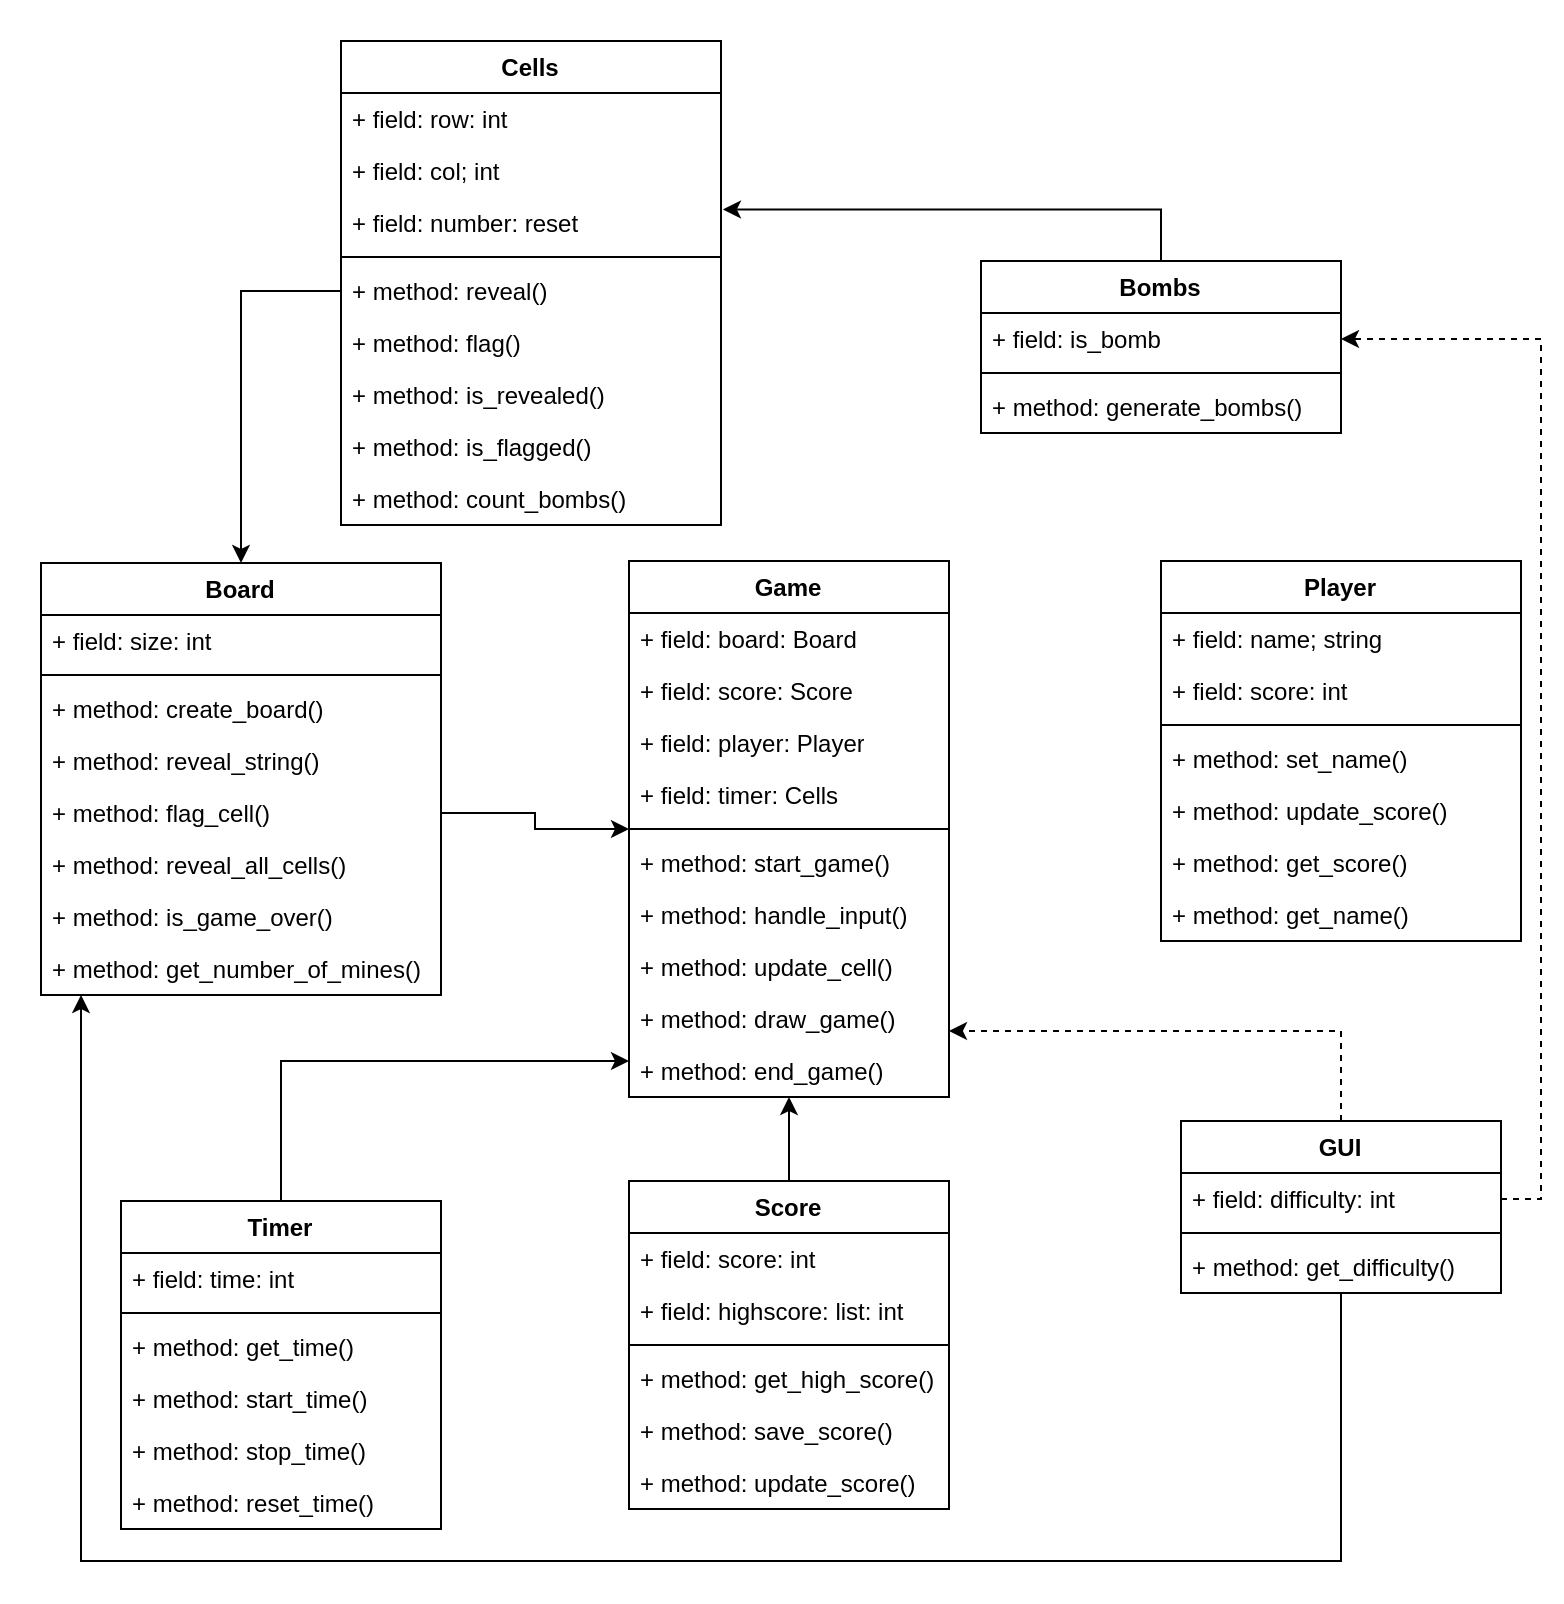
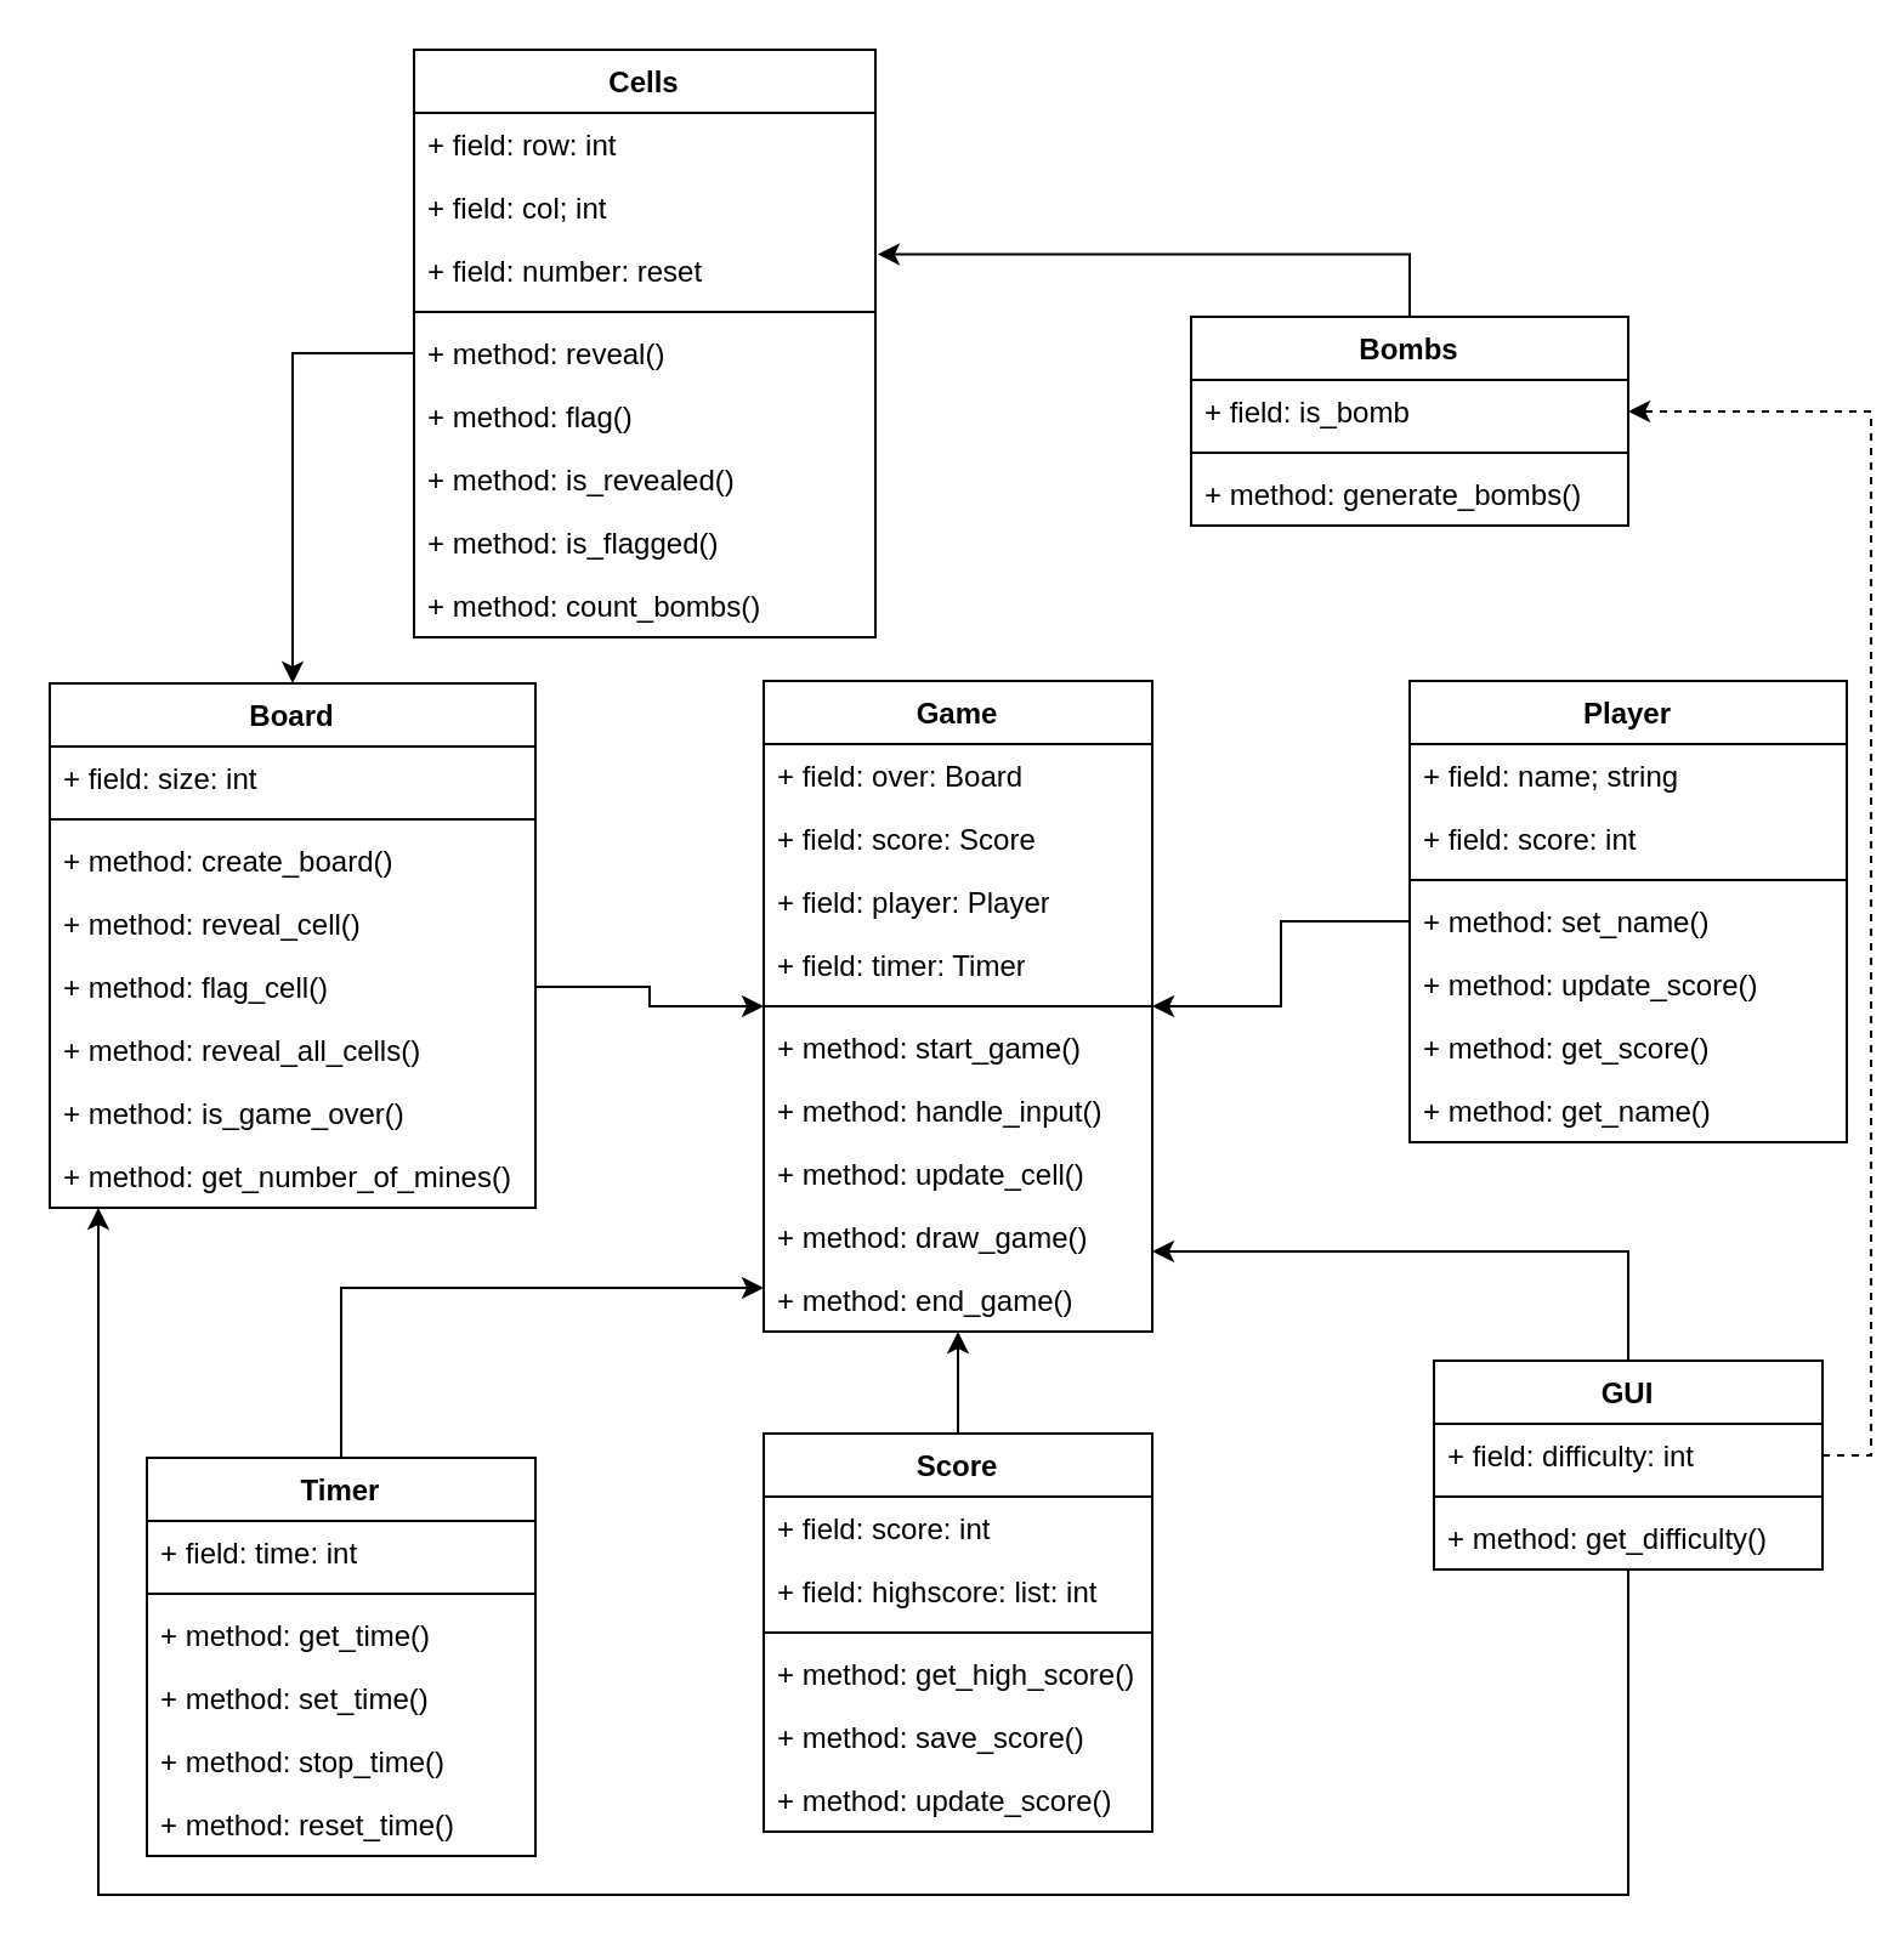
- <mxCell id="28" value="+ field: board: Board" style="text;strokeColor=none;fillColor=none;align=left;verticalAlign=top;spacingLeft=4;spacingRight=4;overflow=hidden;rotatable=0;points=[[0,0.5],[1,0.5]];portConstraint=eastwest;whiteSpace=wrap;html=1;" vertex="1" parent="27"><mxGeometry y="26" width="160" height="26" as="geometry" /></mxCell>
+ <mxCell id="28" value="+ field: over: Board" style="text;strokeColor=none;fillColor=none;align=left;verticalAlign=top;spacingLeft=4;spacingRight=4;overflow=hidden;rotatable=0;points=[[0,0.5],[1,0.5]];portConstraint=eastwest;whiteSpace=wrap;html=1;" vertex="1" parent="27"><mxGeometry y="26" width="160" height="26" as="geometry" /></mxCell>
- <mxCell id="14" value="+ method: reveal_string()" style="text;strokeColor=none;fillColor=none;align=left;verticalAlign=top;spacingLeft=4;spacingRight=4;overflow=hidden;rotatable=0;points=[[0,0.5],[1,0.5]];portConstraint=eastwest;whiteSpace=wrap;html=1;" vertex="1" parent="10"><mxGeometry y="86" width="200" height="26" as="geometry" /></mxCell>
+ <mxCell id="14" value="+ method: reveal_cell()" style="text;strokeColor=none;fillColor=none;align=left;verticalAlign=top;spacingLeft=4;spacingRight=4;overflow=hidden;rotatable=0;points=[[0,0.5],[1,0.5]];portConstraint=eastwest;whiteSpace=wrap;html=1;" vertex="1" parent="10"><mxGeometry y="86" width="200" height="26" as="geometry" /></mxCell>
+ <mxCell id="68" style="edgeStyle=orthogonalEdgeStyle;rounded=0;orthogonalLoop=1;jettySize=auto;html=1;exitX=0;exitY=0.5;exitDx=0;exitDy=0;" edge="1" parent="1" source="42" target="27"><mxGeometry relative="1" as="geometry" /></mxCell>
- <mxCell id="31" value="+ field: timer: Cells" style="text;strokeColor=none;fillColor=none;align=left;verticalAlign=top;spacingLeft=4;spacingRight=4;overflow=hidden;rotatable=0;points=[[0,0.5],[1,0.5]];portConstraint=eastwest;whiteSpace=wrap;html=1;" vertex="1" parent="27"><mxGeometry y="104" width="160" height="26" as="geometry" /></mxCell>
+ <mxCell id="31" value="+ field: timer: Timer" style="text;strokeColor=none;fillColor=none;align=left;verticalAlign=top;spacingLeft=4;spacingRight=4;overflow=hidden;rotatable=0;points=[[0,0.5],[1,0.5]];portConstraint=eastwest;whiteSpace=wrap;html=1;" vertex="1" parent="27"><mxGeometry y="104" width="160" height="26" as="geometry" /></mxCell>
- <mxCell id="61" style="edgeStyle=orthogonalEdgeStyle;rounded=0;orthogonalLoop=1;jettySize=auto;html=1;exitX=0.5;exitY=0;exitDx=0;exitDy=0;dashed=1;" edge="1" parent="1" source="62" target="27"><mxGeometry relative="1" as="geometry"><Array as="points"><mxPoint x="670" y="515" /><mxPoint x="440" y="515" /></Array></mxGeometry></mxCell>
+ <mxCell id="61" style="edgeStyle=orthogonalEdgeStyle;rounded=0;orthogonalLoop=1;jettySize=auto;html=1;exitX=0.5;exitY=0;exitDx=0;exitDy=0;" edge="1" parent="1" source="62" target="27"><mxGeometry relative="1" as="geometry"><Array as="points"><mxPoint x="670" y="515" /><mxPoint x="440" y="515" /></Array></mxGeometry></mxCell>
- <mxCell id="24" value="+ method: start_time()" style="text;strokeColor=none;fillColor=none;align=left;verticalAlign=top;spacingLeft=4;spacingRight=4;overflow=hidden;rotatable=0;points=[[0,0.5],[1,0.5]];portConstraint=eastwest;whiteSpace=wrap;html=1;" vertex="1" parent="20"><mxGeometry y="86" width="160" height="26" as="geometry" /></mxCell>
+ <mxCell id="24" value="+ method: set_time()" style="text;strokeColor=none;fillColor=none;align=left;verticalAlign=top;spacingLeft=4;spacingRight=4;overflow=hidden;rotatable=0;points=[[0,0.5],[1,0.5]];portConstraint=eastwest;whiteSpace=wrap;html=1;" vertex="1" parent="20"><mxGeometry y="86" width="160" height="26" as="geometry" /></mxCell>
